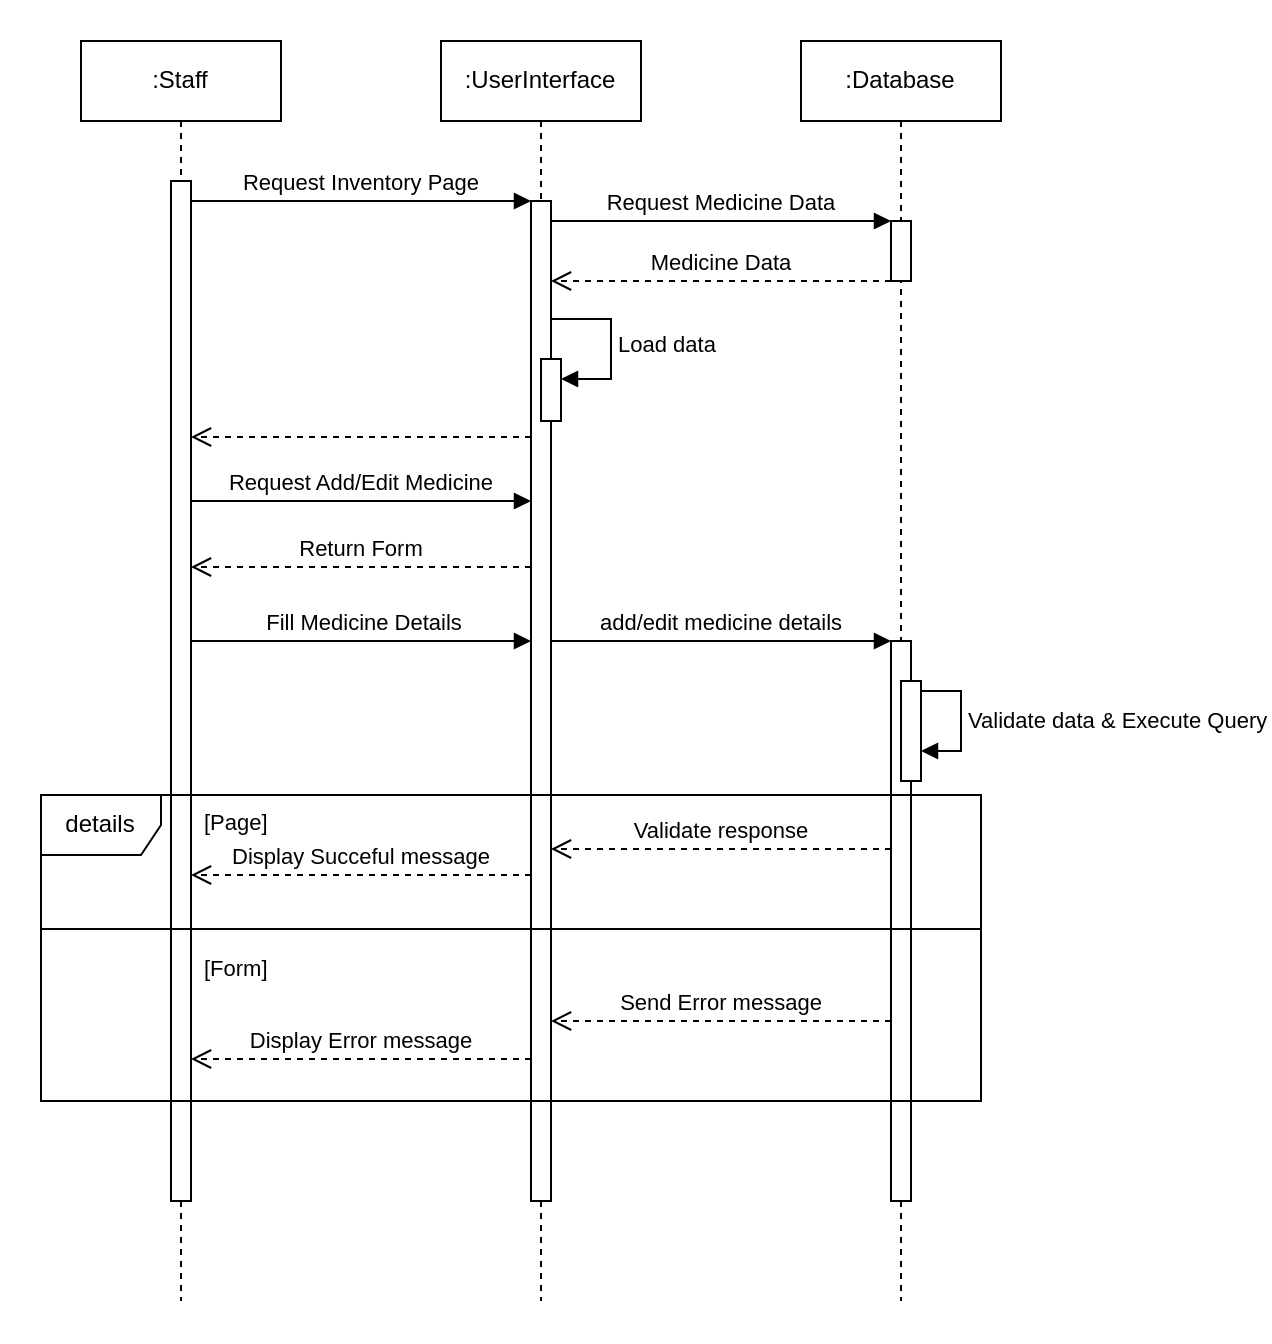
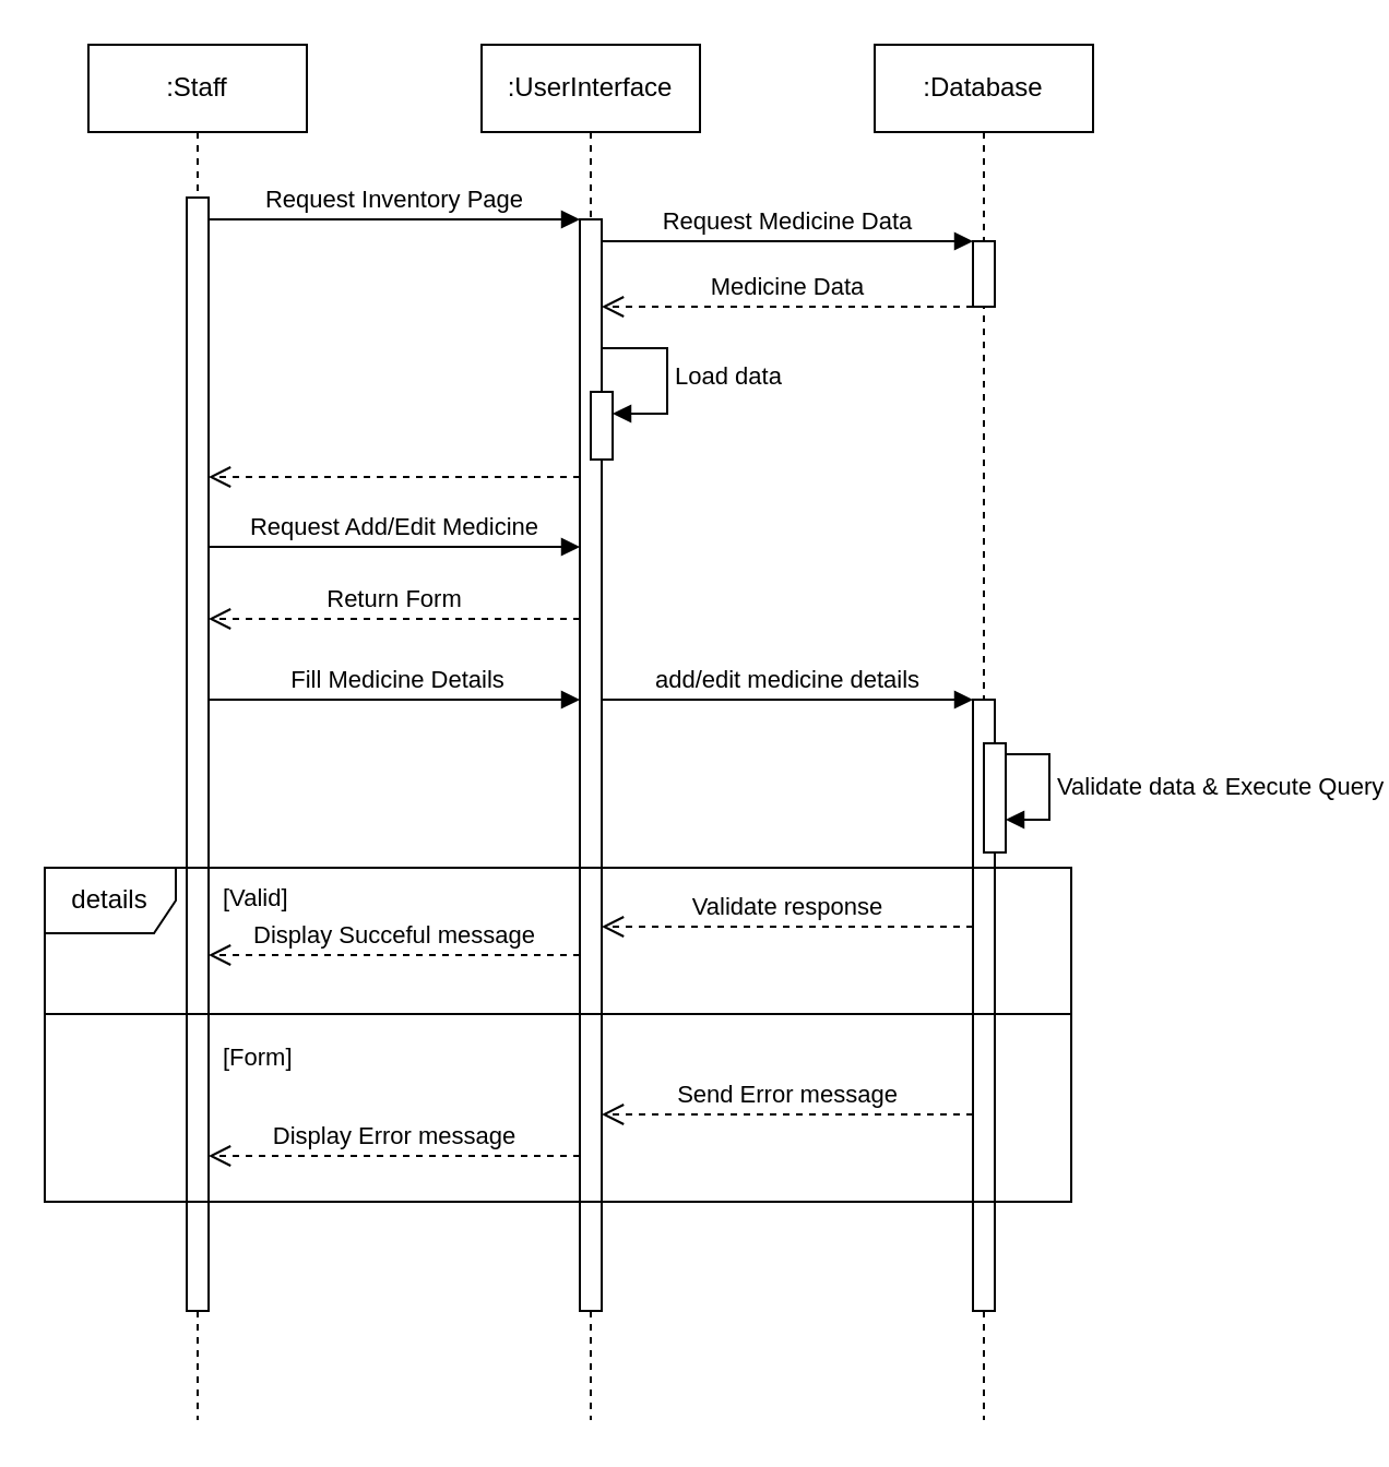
- <mxCell id="21" value="&lt;div style=&quot;text-align: center;&quot;&gt;&lt;span style=&quot;font-size: 11px; background-color: rgb(255, 255, 255);&quot;&gt;[Page]&lt;/span&gt;&lt;/div&gt;" style="text;whiteSpace=wrap;html=1;" parent="1" vertex="1"><mxGeometry x="100" y="397" width="60" height="20" as="geometry" /></mxCell>
+ <mxCell id="21" value="&lt;div style=&quot;text-align: center;&quot;&gt;&lt;span style=&quot;font-size: 11px; background-color: rgb(255, 255, 255);&quot;&gt;[Valid]&lt;/span&gt;&lt;/div&gt;" style="text;whiteSpace=wrap;html=1;" parent="1" vertex="1"><mxGeometry x="100" y="397" width="60" height="20" as="geometry" /></mxCell>
